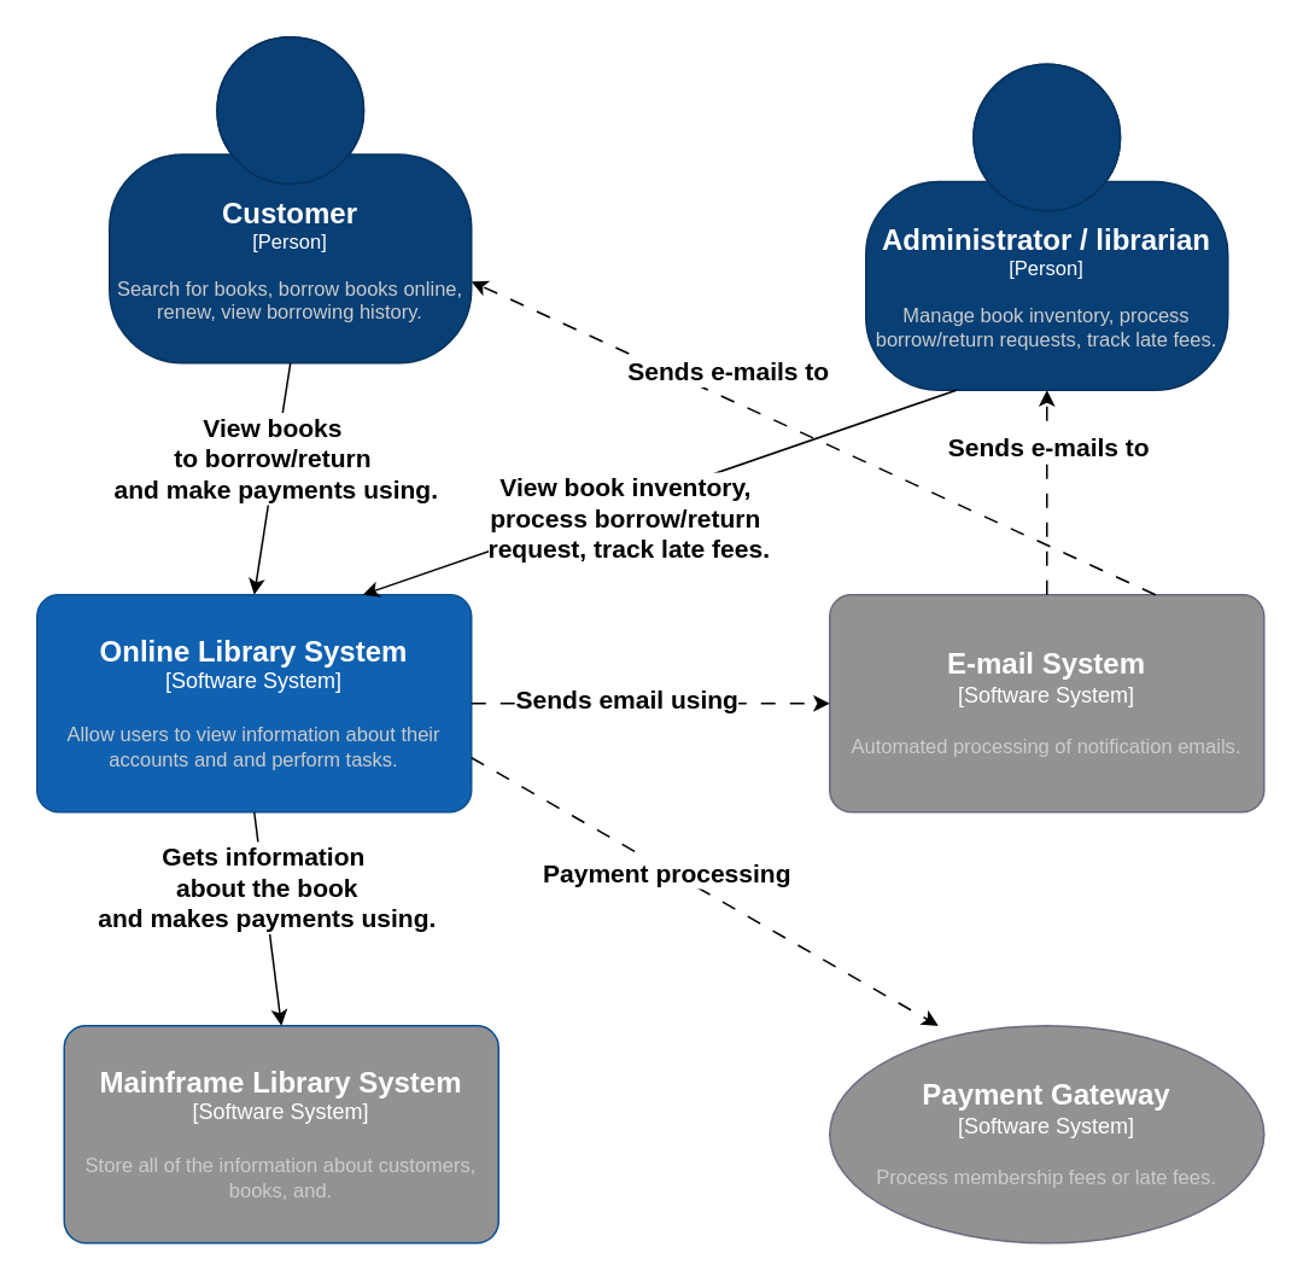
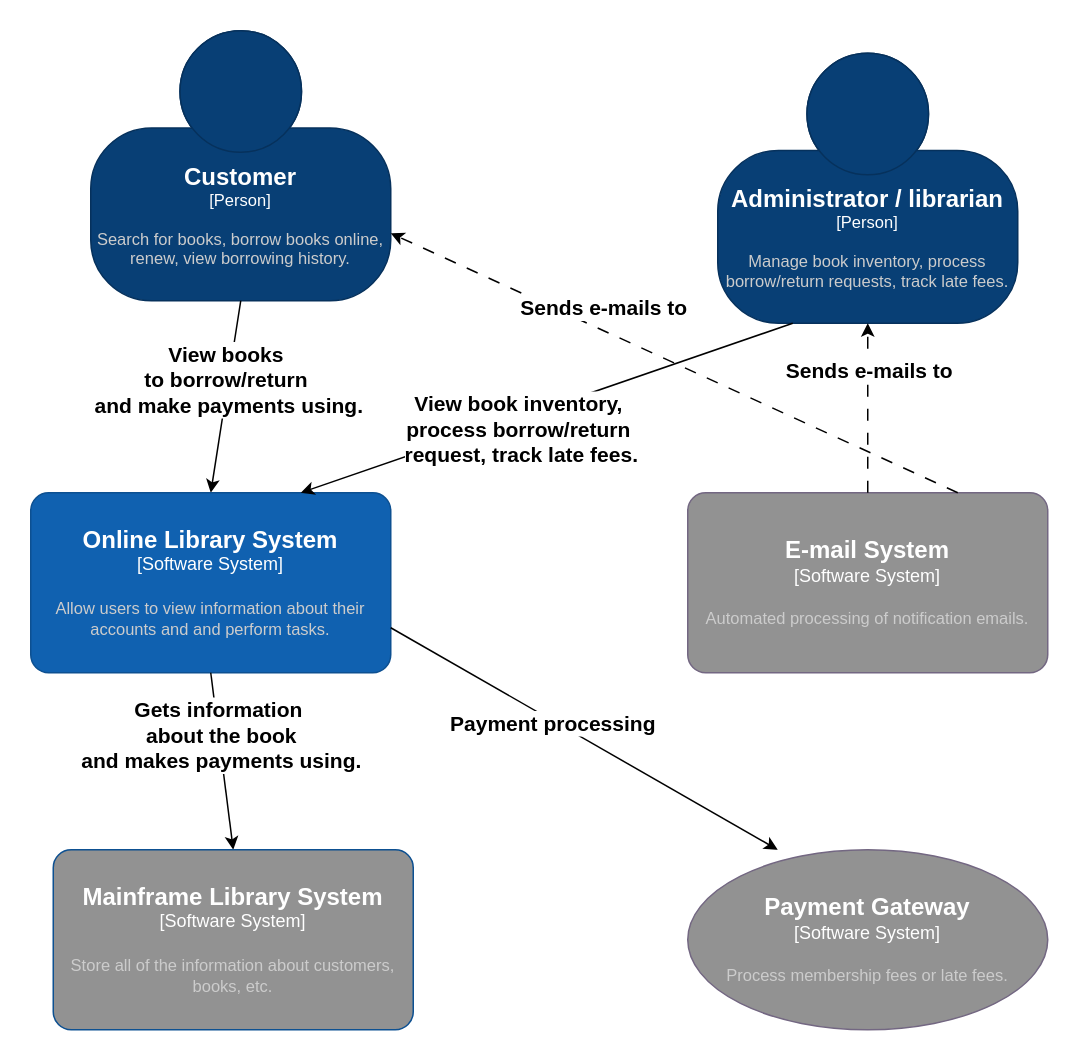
- <mxCell id="11" value="" style="endArrow=classic;html=1;rounded=0;exitX=1;exitY=0.5;exitDx=0;exitDy=0;exitPerimeter=0;entryX=0;entryY=0.5;entryDx=0;entryDy=0;entryPerimeter=0;dashed=1;dashPattern=8 8;" edge="1" parent="1" source="5" target="9"><mxGeometry width="50" height="50" relative="1" as="geometry"><mxPoint x="165" y="458" as="sourcePoint" /><mxPoint x="165" y="576" as="targetPoint" /></mxGeometry></mxCell>
- <mxCell id="12" value="&lt;span style=&quot;font-size: 14px;&quot;&gt;&lt;b&gt;Sends email using&lt;/b&gt;&lt;/span&gt;" style="edgeLabel;html=1;align=center;verticalAlign=middle;resizable=0;points=[];" vertex="1" connectable="0" parent="11"><mxGeometry x="-0.294" y="1" relative="1" as="geometry"><mxPoint x="15" y="-2" as="offset" /></mxGeometry></mxCell>
- <mxCell id="15" value="" style="endArrow=classic;html=1;rounded=0;exitX=1;exitY=0.75;exitDx=0;exitDy=0;exitPerimeter=0;entryX=0.25;entryY=0;entryDx=0;entryDy=0;entryPerimeter=0;dashed=1;dashPattern=8 8;" edge="1" parent="1" source="5" target="10"><mxGeometry width="50" height="50" relative="1" as="geometry"><mxPoint x="336" y="777" as="sourcePoint" /><mxPoint x="714" y="675" as="targetPoint" /></mxGeometry></mxCell>
+ <mxCell id="15" value="" style="endArrow=classic;html=1;rounded=0;exitX=1;exitY=0.75;exitDx=0;exitDy=0;exitPerimeter=0;entryX=0.25;entryY=0;entryDx=0;entryDy=0;entryPerimeter=0;dashed=0;dashPattern=8 8;" edge="1" parent="1" source="5" target="10"><mxGeometry width="50" height="50" relative="1" as="geometry"><mxPoint x="336" y="777" as="sourcePoint" /><mxPoint x="714" y="675" as="targetPoint" /></mxGeometry></mxCell>
- <mxCell id="8" value="&lt;font style=&quot;font-size: 16px&quot;&gt;&lt;b&gt;Mainframe Library System&lt;/b&gt;&lt;/font&gt;&lt;div&gt;[Software System]&lt;/div&gt;&lt;br&gt;&lt;div&gt;&lt;font style=&quot;font-size: 11px&quot;&gt;&lt;font color=&quot;#cccccc&quot;&gt;Store all of the information about customers, books, and.&lt;/font&gt;&lt;/div&gt;" style="rounded=1;whiteSpace=wrap;html=1;labelBackgroundColor=none;fillColor=light-dark(#929292, #69aef2);fontColor=#ffffff;align=center;arcSize=10;strokeColor=#0D5091;metaEdit=1;resizable=0;points=[[0.25,0,0],[0.5,0,0],[0.75,0,0],[1,0.25,0],[1,0.5,0],[1,0.75,0],[0.75,1,0],[0.5,1,0],[0.25,1,0],[0,0.75,0],[0,0.5,0],[0,0.25,0]];" vertex="1" parent="1"><mxGeometry x="35" y="566" width="240" height="120" as="geometry" /></mxCell>
+ <mxCell id="8" value="&lt;font style=&quot;font-size: 16px&quot;&gt;&lt;b&gt;Mainframe Library System&lt;/b&gt;&lt;/font&gt;&lt;div&gt;[Software System]&lt;/div&gt;&lt;br&gt;&lt;div&gt;&lt;font style=&quot;font-size: 11px&quot;&gt;&lt;font color=&quot;#cccccc&quot;&gt;Store all of the information about customers, books, etc.&lt;/font&gt;&lt;/div&gt;" style="rounded=1;whiteSpace=wrap;html=1;labelBackgroundColor=none;fillColor=light-dark(#929292, #69aef2);fontColor=#ffffff;align=center;arcSize=10;strokeColor=#0D5091;metaEdit=1;resizable=0;points=[[0.25,0,0],[0.5,0,0],[0.75,0,0],[1,0.25,0],[1,0.5,0],[1,0.75,0],[0.75,1,0],[0.5,1,0],[0.25,1,0],[0,0.75,0],[0,0.5,0],[0,0.25,0]];" vertex="1" parent="1"><mxGeometry x="35" y="566" width="240" height="120" as="geometry" /></mxCell>
